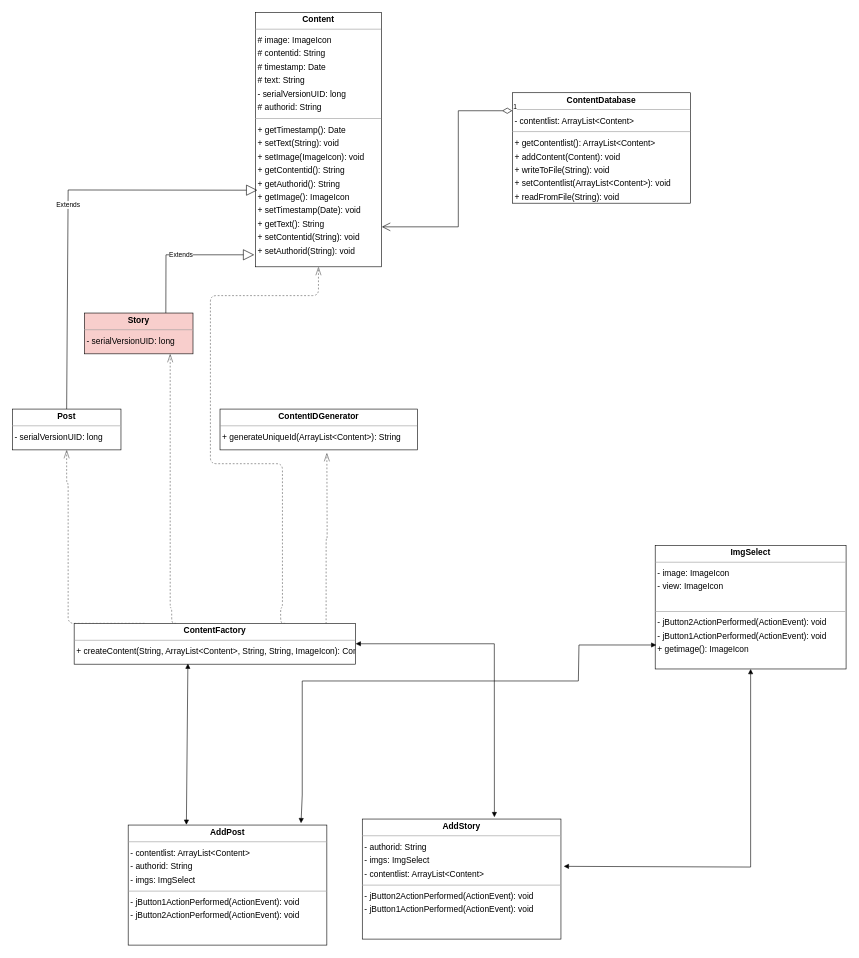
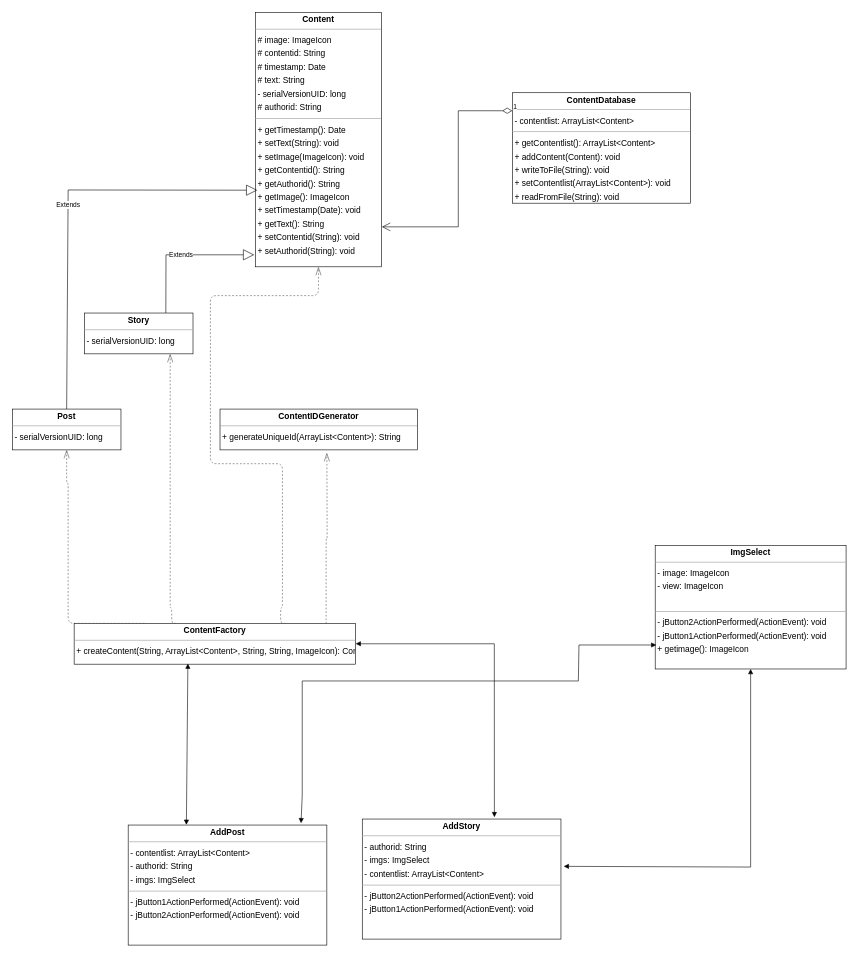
- <mxCell id="10" value="&lt;p style=&quot;margin:0px;margin-top:4px;text-align:center;&quot;&gt;&lt;b&gt;Story&lt;/b&gt;&lt;/p&gt;&lt;hr size=&quot;1&quot;/&gt;&lt;p style=&quot;margin:0 0 0 4px;line-height:1.6;&quot;&gt;- serialVersionUID: long&lt;/p&gt;" style="verticalAlign=top;align=left;overflow=fill;fontSize=14;fontFamily=Helvetica;html=1;rounded=0;shadow=0;comic=0;labelBackgroundColor=none;strokeWidth=1;fillColor=#f8cecc;" parent="1" vertex="1"><mxGeometry x="140" y="521" width="181" height="68" as="geometry" /></mxCell>
+ <mxCell id="10" value="&lt;p style=&quot;margin:0px;margin-top:4px;text-align:center;&quot;&gt;&lt;b&gt;Story&lt;/b&gt;&lt;/p&gt;&lt;hr size=&quot;1&quot;/&gt;&lt;p style=&quot;margin:0 0 0 4px;line-height:1.6;&quot;&gt;- serialVersionUID: long&lt;/p&gt;" style="verticalAlign=top;align=left;overflow=fill;fontSize=14;fontFamily=Helvetica;html=1;rounded=0;shadow=0;comic=0;labelBackgroundColor=none;strokeWidth=1;" parent="1" vertex="1"><mxGeometry x="140" y="521" width="181" height="68" as="geometry" /></mxCell>
